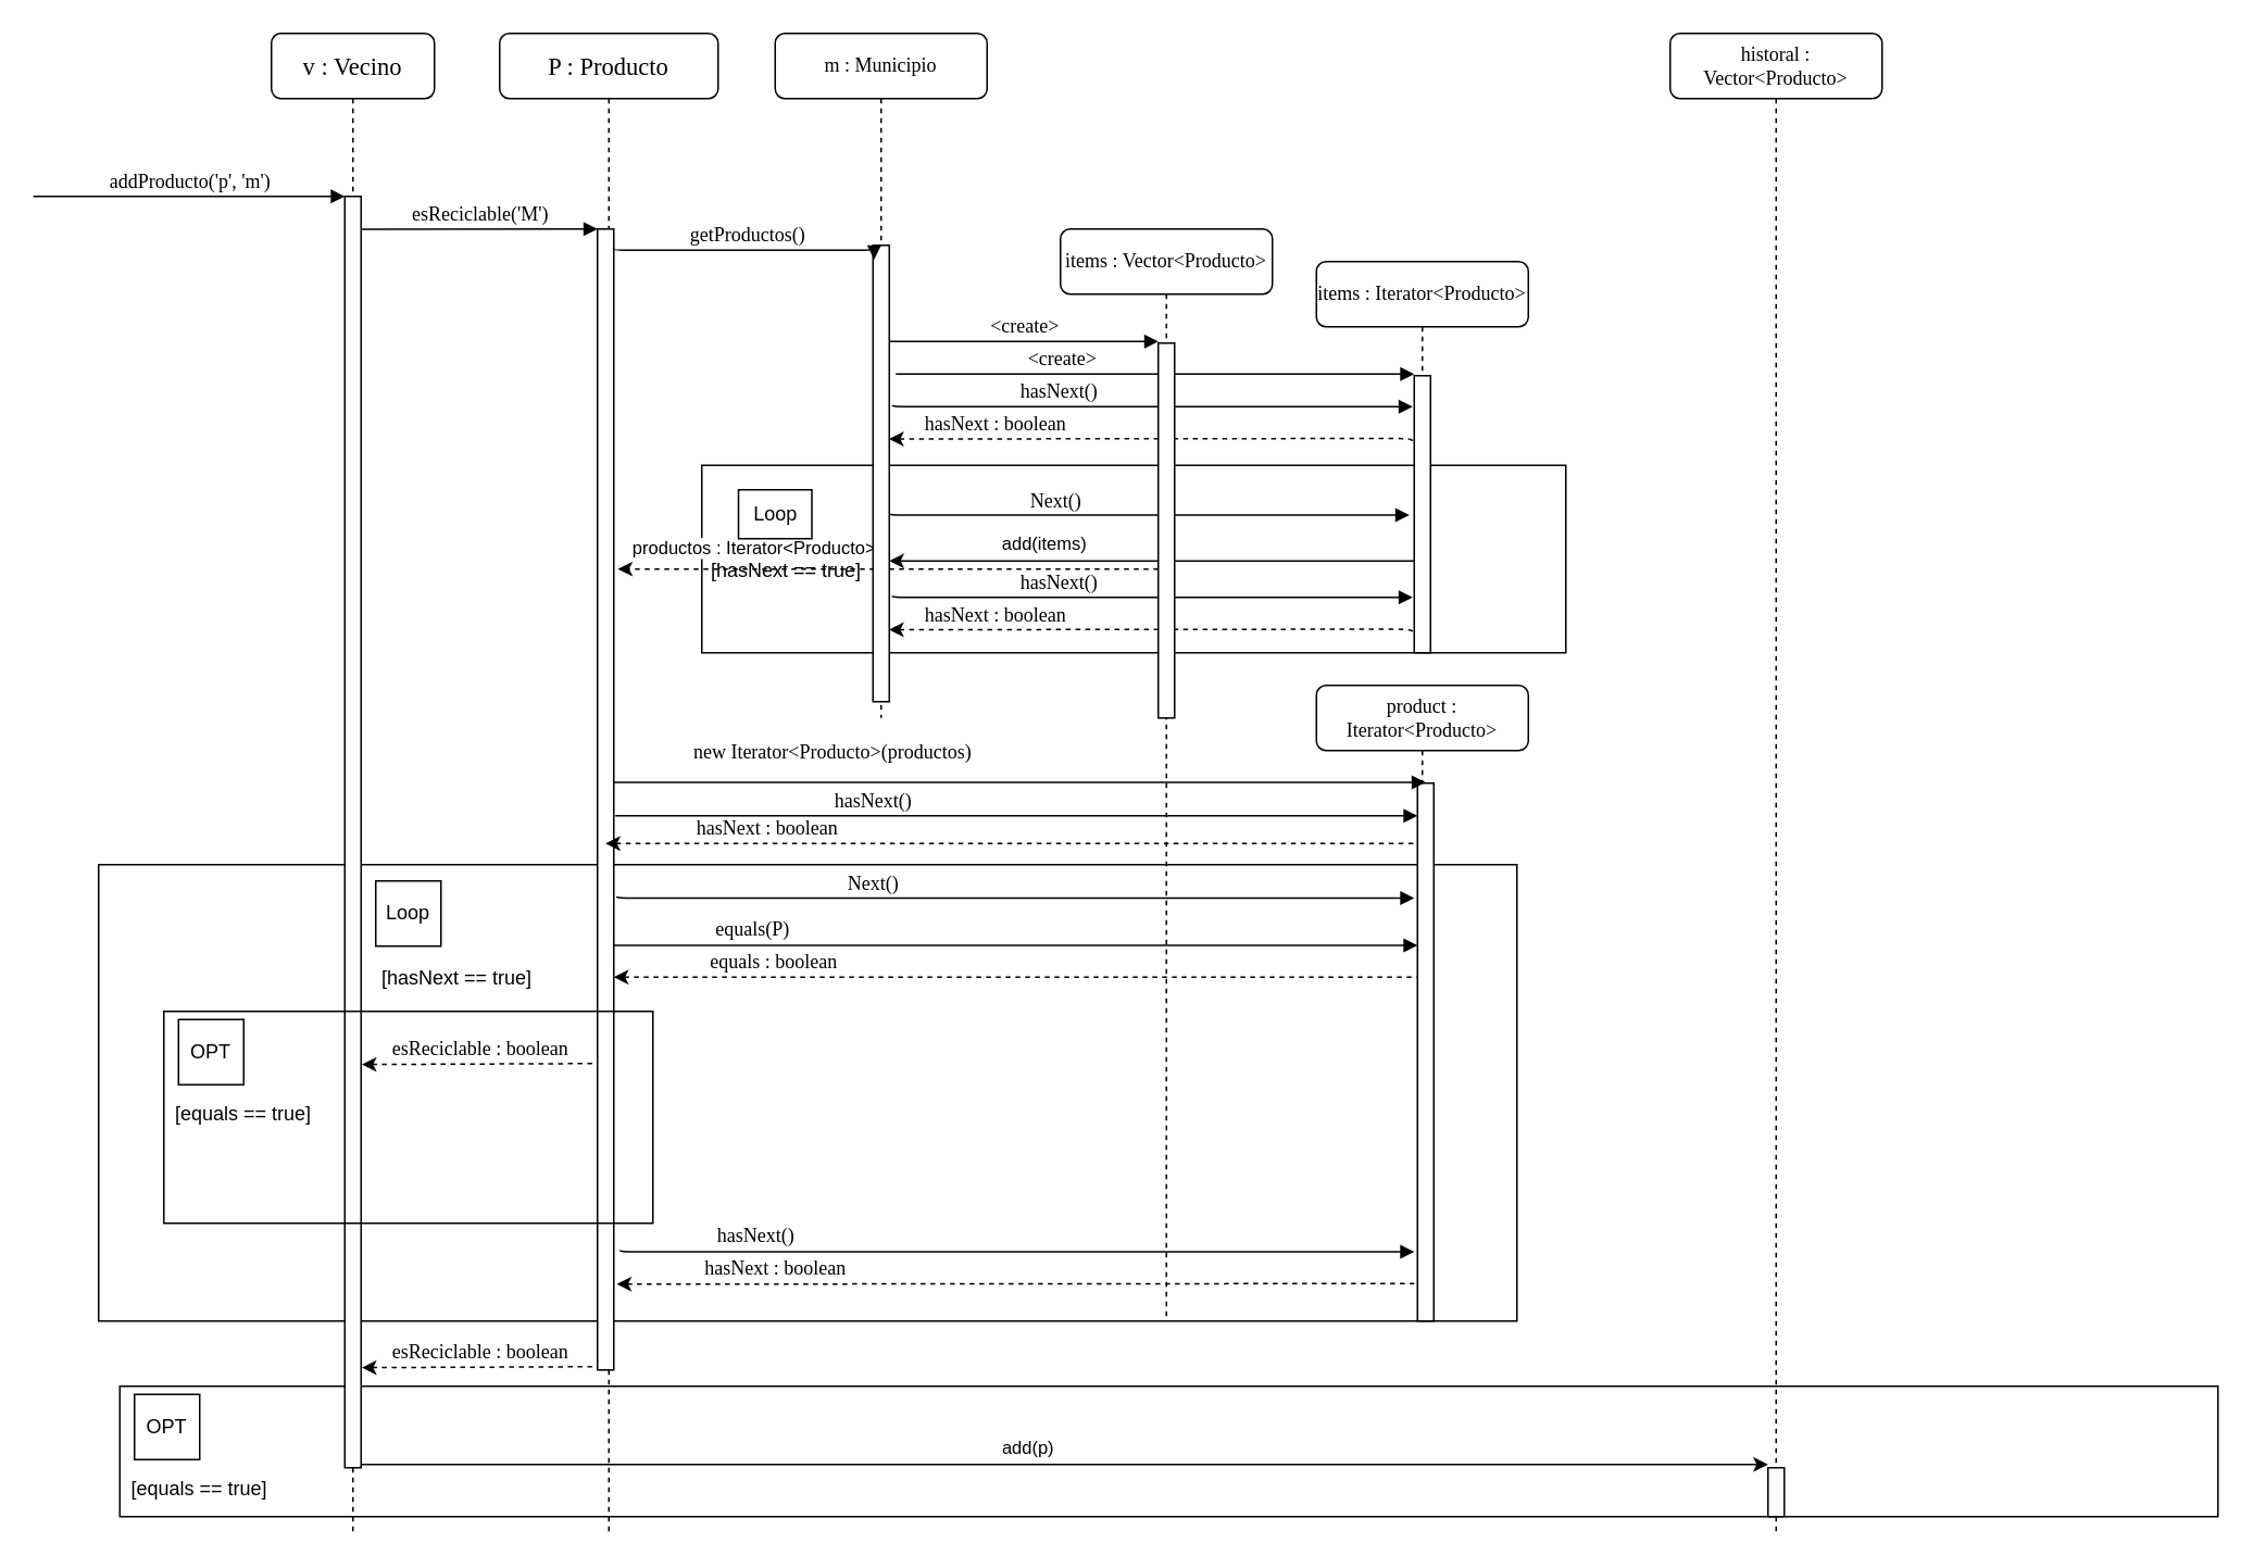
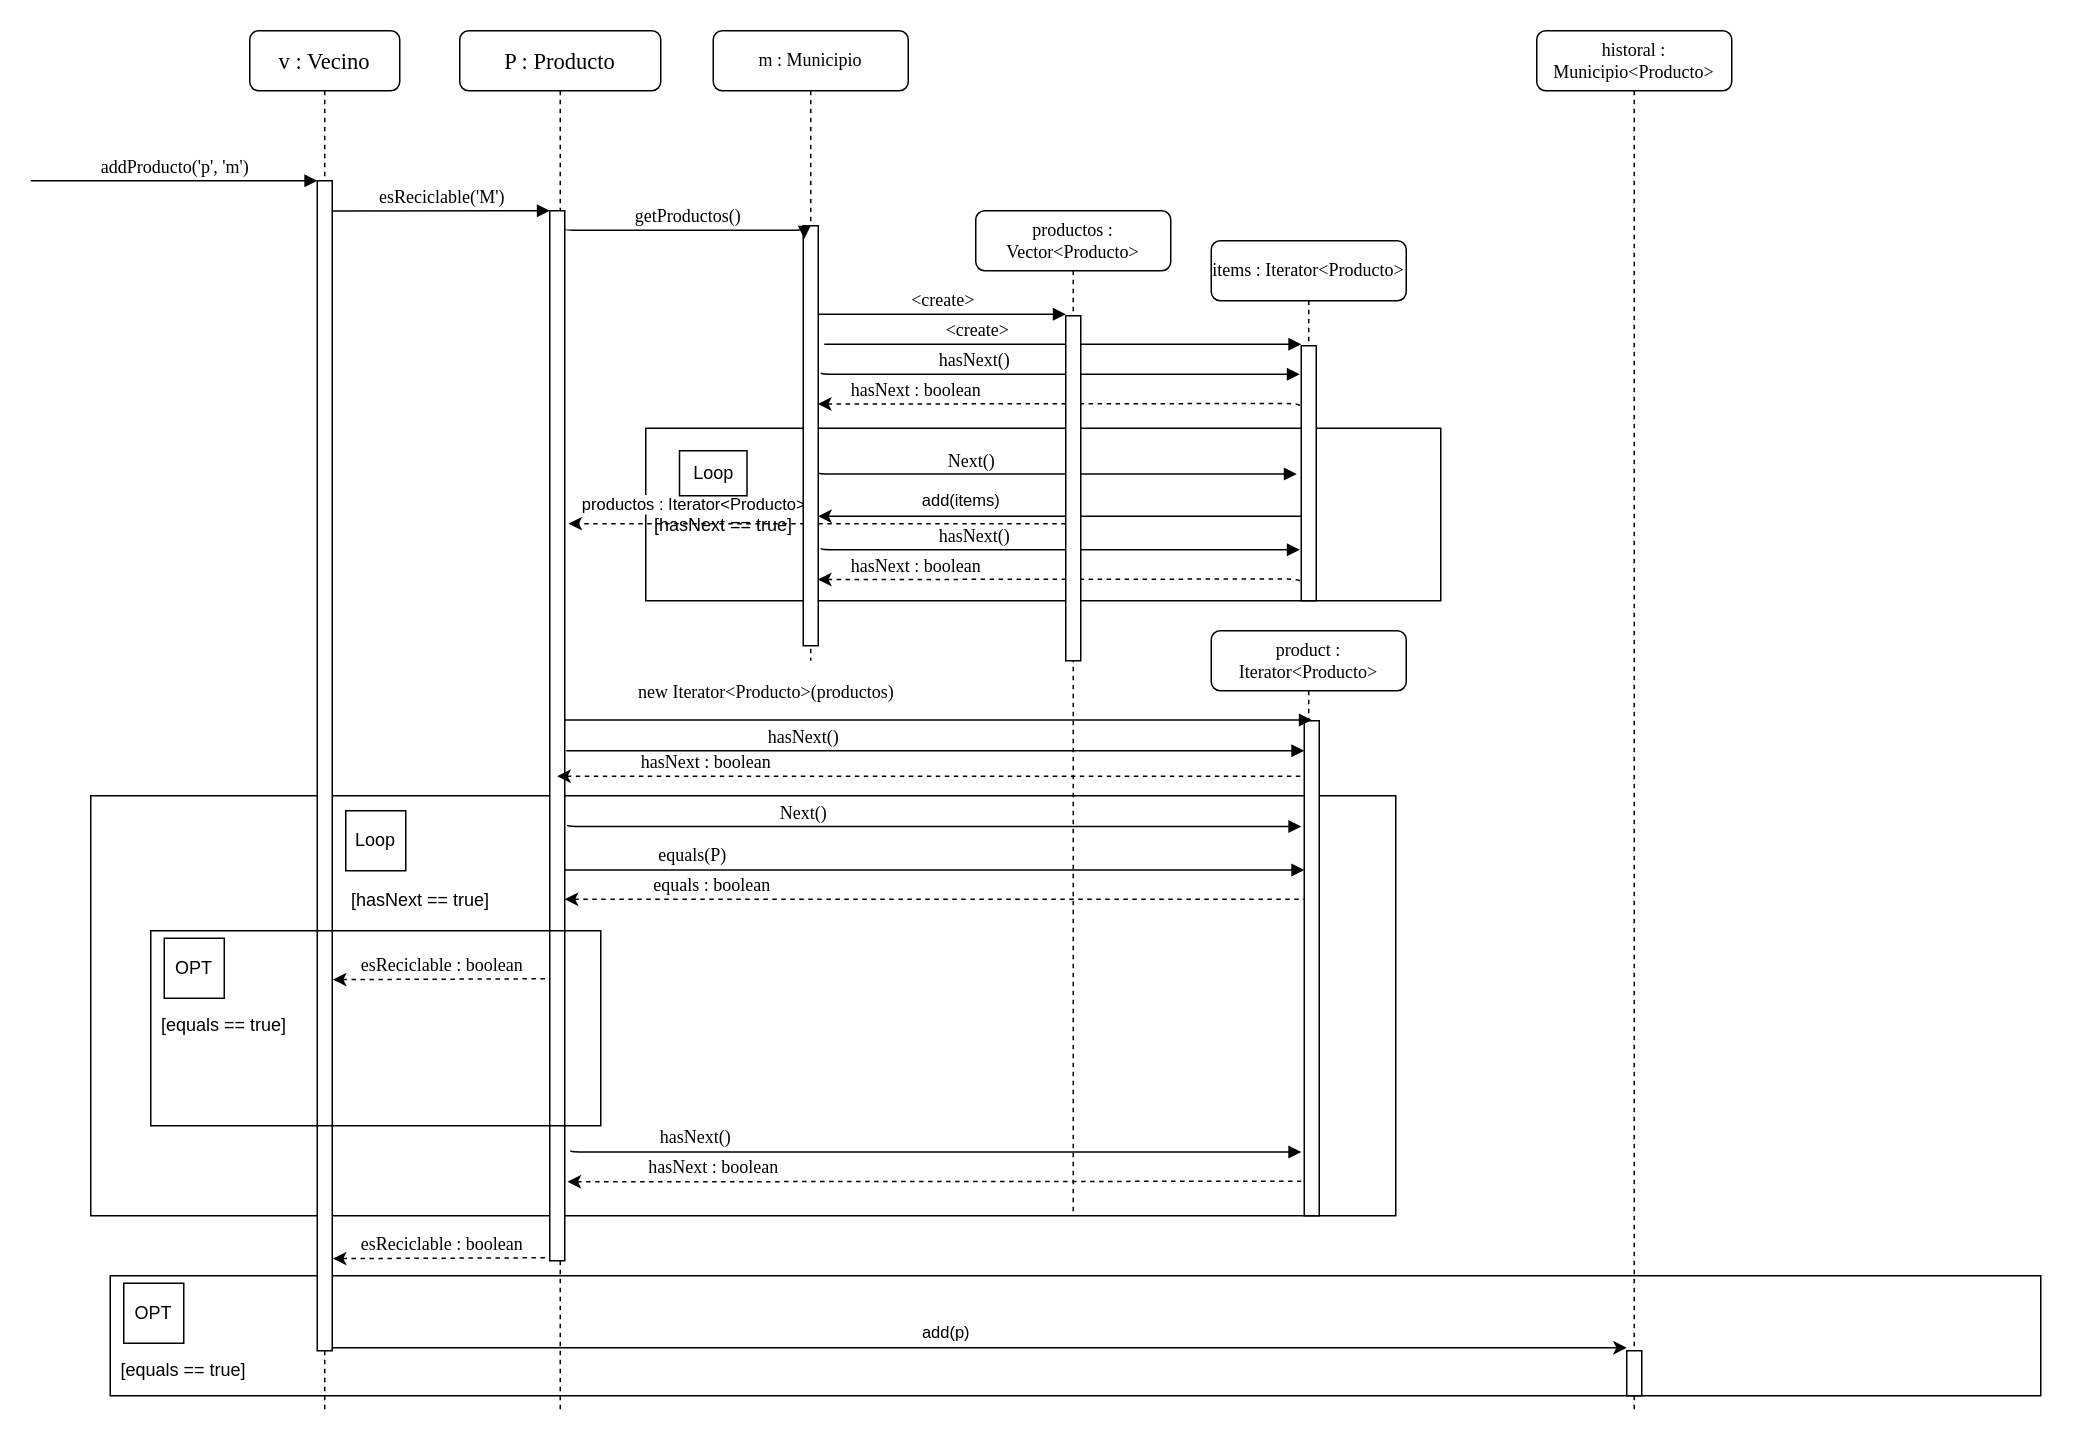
- <mxCell id="48" value="historal : Vector&amp;lt;Producto&amp;gt;" style="shape=umlLifeline;perimeter=lifelinePerimeter;whiteSpace=wrap;html=1;container=1;collapsible=0;recursiveResize=0;outlineConnect=0;rounded=1;shadow=0;comic=0;labelBackgroundColor=none;strokeColor=#000000;strokeWidth=1;fillColor=#FFFFFF;fontFamily=Verdana;fontSize=12;fontColor=#000000;align=center;" vertex="1" parent="1"><mxGeometry x="1024" y="20" width="130" height="920" as="geometry" /></mxCell>
+ <mxCell id="48" value="historal : Municipio&amp;lt;Producto&amp;gt;" style="shape=umlLifeline;perimeter=lifelinePerimeter;whiteSpace=wrap;html=1;container=1;collapsible=0;recursiveResize=0;outlineConnect=0;rounded=1;shadow=0;comic=0;labelBackgroundColor=none;strokeColor=#000000;strokeWidth=1;fillColor=#FFFFFF;fontFamily=Verdana;fontSize=12;fontColor=#000000;align=center;" vertex="1" parent="1"><mxGeometry x="1024" y="20" width="130" height="920" as="geometry" /></mxCell>
- <mxCell id="27" value="items : Vector&amp;lt;Producto&amp;gt;" style="shape=umlLifeline;perimeter=lifelinePerimeter;whiteSpace=wrap;html=1;container=1;collapsible=0;recursiveResize=0;outlineConnect=0;rounded=1;shadow=0;comic=0;labelBackgroundColor=none;strokeColor=#000000;strokeWidth=1;fillColor=#FFFFFF;fontFamily=Verdana;fontSize=12;fontColor=#000000;align=center;" vertex="1" parent="1"><mxGeometry x="650" y="140" width="130" height="670" as="geometry" /></mxCell>
+ <mxCell id="27" value="productos : Vector&amp;lt;Producto&amp;gt;" style="shape=umlLifeline;perimeter=lifelinePerimeter;whiteSpace=wrap;html=1;container=1;collapsible=0;recursiveResize=0;outlineConnect=0;rounded=1;shadow=0;comic=0;labelBackgroundColor=none;strokeColor=#000000;strokeWidth=1;fillColor=#FFFFFF;fontFamily=Verdana;fontSize=12;fontColor=#000000;align=center;" vertex="1" parent="1"><mxGeometry x="650" y="140" width="130" height="670" as="geometry" /></mxCell>
